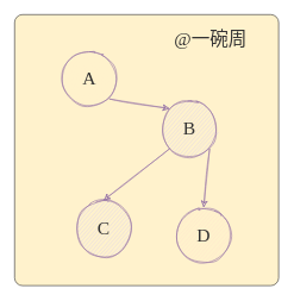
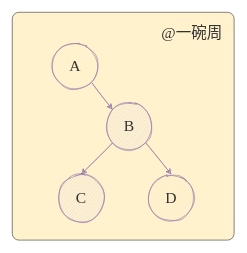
- <mxCell id="10" value="@一碗周" style="text;html=1;strokeColor=none;fillColor=none;align=center;verticalAlign=middle;whiteSpace=wrap;rounded=0;sketch=1;fillStyle=auto;fontFamily=Comic Sans MS;fontSize=26;fontColor=#333333;" parent="1" vertex="1"><mxGeometry x="235" y="40" width="120" height="30" as="geometry" /></mxCell>
+ <mxCell id="10" value="@一碗周" style="text;html=1;strokeColor=none;fillColor=none;align=center;verticalAlign=middle;whiteSpace=wrap;rounded=0;sketch=1;fillStyle=auto;fontFamily=Comic Sans MS;fontSize=26;fontColor=#333333;" parent="1" vertex="1"><mxGeometry x="260" y="40" width="120" height="30" as="geometry" /></mxCell>
- <mxCell id="8" value="&lt;span style=&quot;color: rgb(51 , 51 , 51) ; font-family: &amp;#34;comic sans ms&amp;#34; ; font-size: 26px&quot;&gt;B&lt;/span&gt;" style="ellipse;whiteSpace=wrap;html=1;fillColor=#e1d5e7;strokeColor=#9673a6;sketch=1;fillStyle=auto;" parent="1" vertex="1"><mxGeometry x="225" y="140" width="80" height="80" as="geometry" /></mxCell>
+ <mxCell id="8" value="&lt;span style=&quot;color: rgb(51 , 51 , 51) ; font-family: &amp;#34;comic sans ms&amp;#34; ; font-size: 26px&quot;&gt;B&lt;/span&gt;" style="ellipse;whiteSpace=wrap;html=1;fillColor=#e1d5e7;strokeColor=#9673a6;sketch=1;fillStyle=auto;" parent="1" vertex="1"><mxGeometry x="175" y="170" width="80" height="80" as="geometry" /></mxCell>
- <mxCell id="9" value="&lt;span style=&quot;color: rgb(51 , 51 , 51) ; font-family: &amp;#34;comic sans ms&amp;#34; ; font-size: 26px&quot;&gt;C&lt;/span&gt;" style="ellipse;whiteSpace=wrap;html=1;fillColor=#e1d5e7;strokeColor=#9673a6;sketch=1;fillStyle=auto;" parent="1" vertex="1"><mxGeometry x="105" y="280" width="80" height="80" as="geometry" /></mxCell>
+ <mxCell id="9" value="&lt;span style=&quot;color: rgb(51 , 51 , 51) ; font-family: &amp;#34;comic sans ms&amp;#34; ; font-size: 26px&quot;&gt;C&lt;/span&gt;" style="ellipse;whiteSpace=wrap;html=1;fillColor=#e1d5e7;strokeColor=#9673a6;sketch=1;fillStyle=auto;" parent="1" vertex="1"><mxGeometry x="95" y="290" width="80" height="80" as="geometry" /></mxCell>
